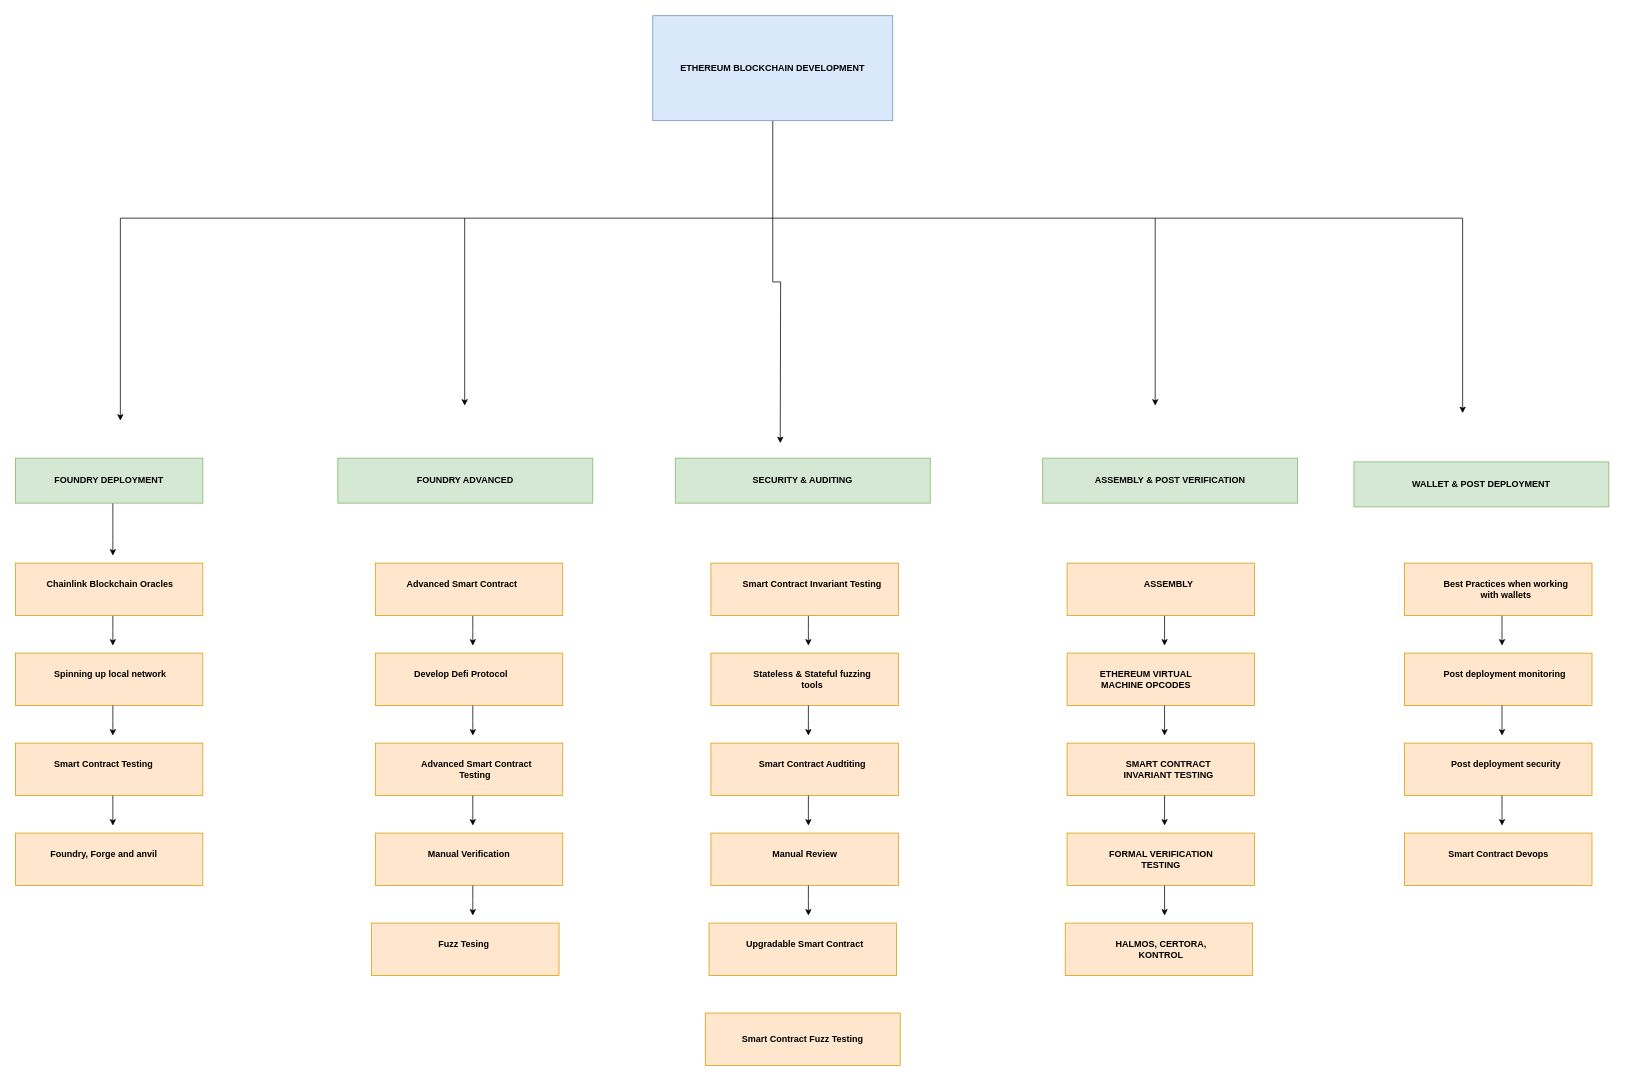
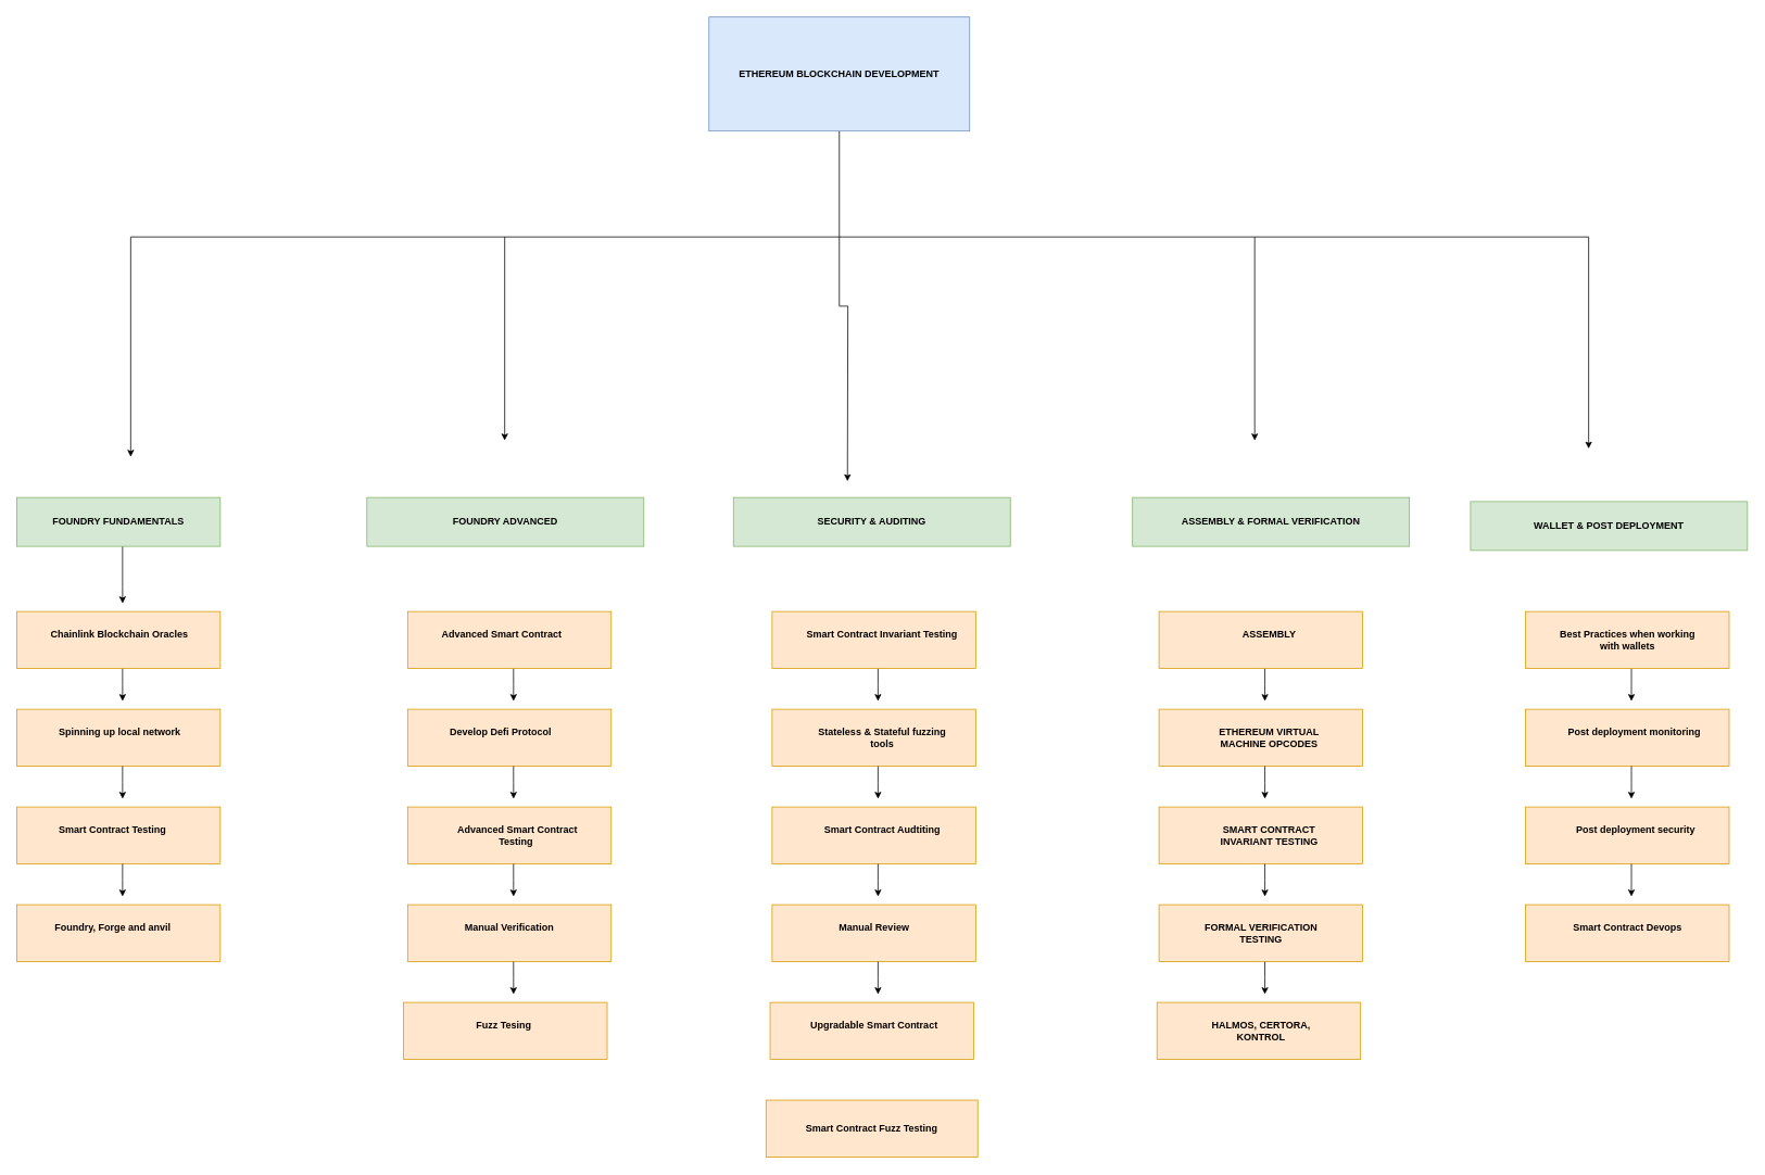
- <mxCell id="11" value="&lt;b&gt;FOUNDRY DEPLOYMENT&lt;/b&gt;" style="rounded=0;whiteSpace=wrap;html=1;fillColor=#d5e8d4;strokeColor=#82b366;" vertex="1" parent="1"><mxGeometry x="20" y="610" width="250" height="60" as="geometry" /></mxCell>
+ <mxCell id="11" value="&lt;b&gt;FOUNDRY FUNDAMENTALS&lt;/b&gt;" style="rounded=0;whiteSpace=wrap;html=1;fillColor=#d5e8d4;strokeColor=#82b366;" vertex="1" parent="1"><mxGeometry x="20" y="610" width="250" height="60" as="geometry" /></mxCell>
- <mxCell id="49" value="&lt;b&gt;ASSEMBLY &amp;amp; POST VERIFICATION&lt;/b&gt;" style="rounded=0;whiteSpace=wrap;html=1;fillColor=#d5e8d4;strokeColor=#82b366;" vertex="1" parent="1"><mxGeometry x="1390" y="610" width="340" height="60" as="geometry" /></mxCell>
+ <mxCell id="49" value="&lt;b&gt;ASSEMBLY &amp;amp; FORMAL VERIFICATION&lt;/b&gt;" style="rounded=0;whiteSpace=wrap;html=1;fillColor=#d5e8d4;strokeColor=#82b366;" vertex="1" parent="1"><mxGeometry x="1390" y="610" width="340" height="60" as="geometry" /></mxCell>
- <mxCell id="69" value="&lt;b&gt;Best Practices when working with wallets&lt;/b&gt;" style="text;whiteSpace=wrap;html=1;align=center;" vertex="1" parent="1"><mxGeometry x="1912.5" y="765" width="190" height="40" as="geometry" /></mxCell>
+ <mxCell id="69" value="&lt;b&gt;Best Practices when working with wallets&lt;/b&gt;" style="text;whiteSpace=wrap;html=1;align=center;" vertex="1" parent="1"><mxGeometry x="1902.5" y="765" width="190" height="40" as="geometry" /></mxCell>
- <mxCell id="56" value="ETHEREUM VIRTUAL MACHINE OPCODES" style="text;whiteSpace=wrap;html=1;fontStyle=1;align=center;" vertex="1" parent="1"><mxGeometry x="1442.5" y="885" width="170" height="40" as="geometry" /></mxCell>
+ <mxCell id="56" value="ETHEREUM VIRTUAL MACHINE OPCODES" style="text;whiteSpace=wrap;html=1;fontStyle=1;align=center;" vertex="1" parent="1"><mxGeometry x="1472.5" y="885" width="170" height="40" as="geometry" /></mxCell>
